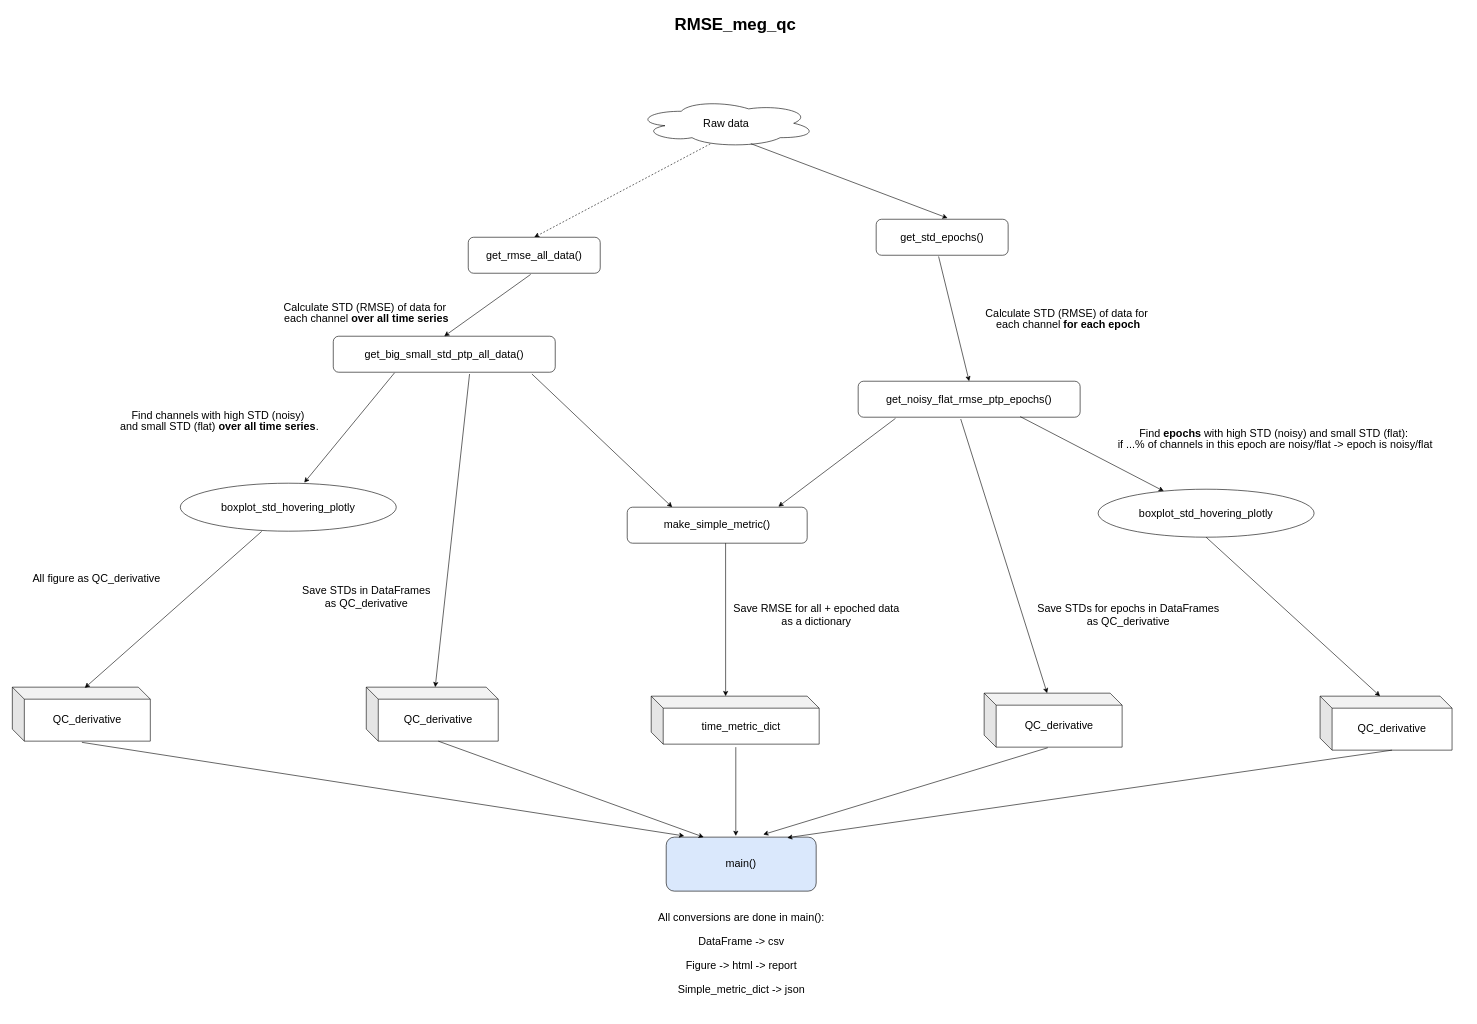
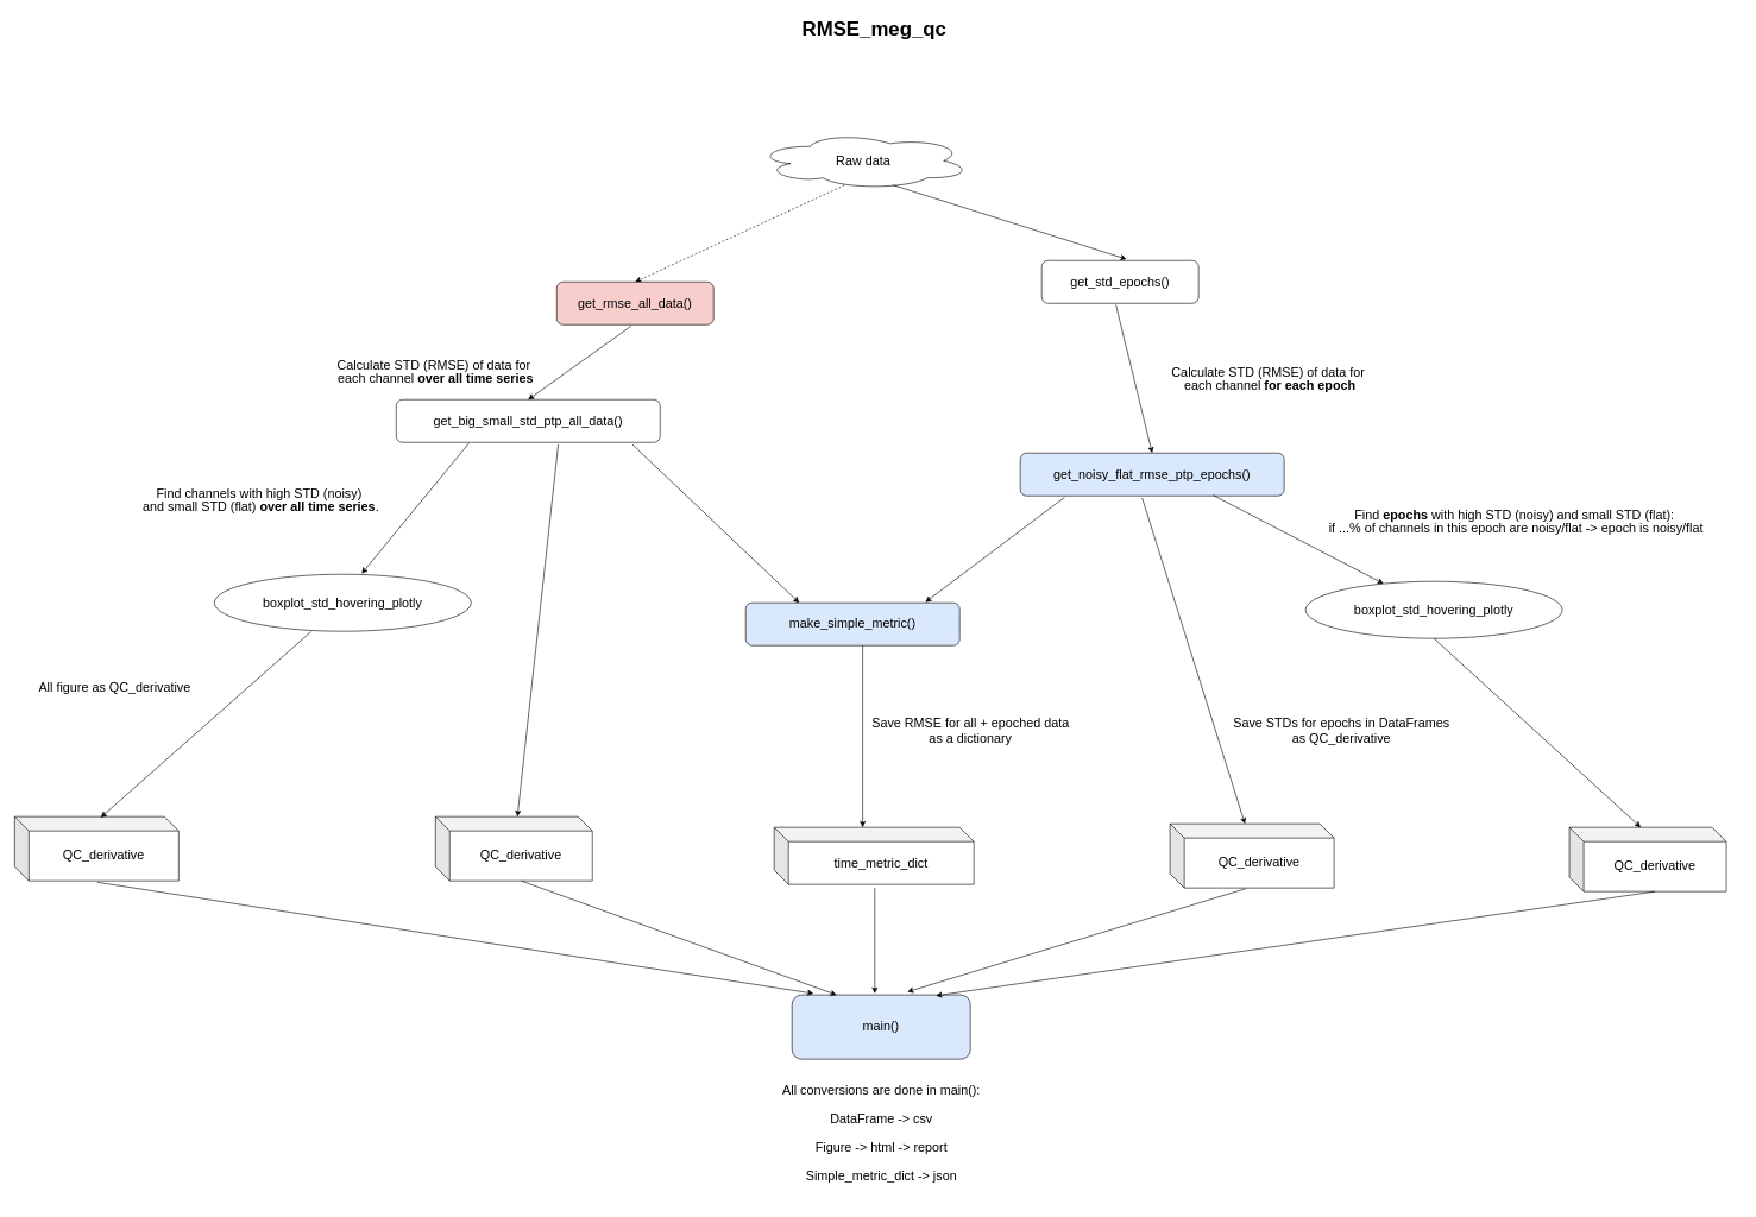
- <mxCell id="5" value="Raw data" style="ellipse;shape=cloud;whiteSpace=wrap;html=1;fontFamily=Helvetica;fontSize=18;" parent="1" vertex="1"><mxGeometry x="1060" y="165" width="300" height="80" as="geometry" /></mxCell>
+ <mxCell id="5" value="Raw data" style="ellipse;shape=cloud;whiteSpace=wrap;html=1;fontFamily=Helvetica;fontSize=18;" parent="1" vertex="1"><mxGeometry x="1060" y="185" width="300" height="80" as="geometry" /></mxCell>
- <mxCell id="6" value="&lt;div style=&quot;line-height: 18px; font-size: 18px;&quot;&gt;get_rmse_all_data()&lt;/div&gt;" style="rounded=1;whiteSpace=wrap;html=1;fontSize=18;fontFamily=Helvetica;" parent="1" vertex="1"><mxGeometry x="780" y="395" width="220" height="60" as="geometry" /></mxCell>
+ <mxCell id="6" value="&lt;div style=&quot;line-height: 18px; font-size: 18px;&quot;&gt;get_rmse_all_data()&lt;/div&gt;" style="rounded=1;whiteSpace=wrap;html=1;fontSize=18;fontFamily=Helvetica;fillColor=#f8cecc;" parent="1" vertex="1"><mxGeometry x="780" y="395" width="220" height="60" as="geometry" /></mxCell>
- <mxCell id="17" value="&lt;div style=&quot;line-height: 18px; font-size: 18px;&quot;&gt;&lt;div style=&quot;font-size: 18px; line-height: 18px;&quot;&gt;&lt;div style=&quot;line-height: 18px; font-size: 18px;&quot;&gt;get_noisy_flat_rmse_ptp_epochs()&lt;/div&gt;&lt;/div&gt;&lt;/div&gt;" style="rounded=1;whiteSpace=wrap;html=1;fontSize=18;fontFamily=Helvetica;" parent="1" vertex="1"><mxGeometry x="1430" y="635" width="370" height="60" as="geometry" /></mxCell>
+ <mxCell id="17" value="&lt;div style=&quot;line-height: 18px; font-size: 18px;&quot;&gt;&lt;div style=&quot;font-size: 18px; line-height: 18px;&quot;&gt;&lt;div style=&quot;line-height: 18px; font-size: 18px;&quot;&gt;get_noisy_flat_rmse_ptp_epochs()&lt;/div&gt;&lt;/div&gt;&lt;/div&gt;" style="rounded=1;whiteSpace=wrap;html=1;fontSize=18;fontFamily=Helvetica;fillColor=#dae8fc;" parent="1" vertex="1"><mxGeometry x="1430" y="635" width="370" height="60" as="geometry" /></mxCell>
- <mxCell id="42" value="make_simple_metric()" style="rounded=1;whiteSpace=wrap;html=1;fontFamily=Helvetica;fontSize=18;" parent="1" vertex="1"><mxGeometry x="1045" y="845" width="300" height="60" as="geometry" /></mxCell>
+ <mxCell id="42" value="make_simple_metric()" style="rounded=1;whiteSpace=wrap;html=1;fontFamily=Helvetica;fontSize=18;fillColor=#dae8fc;" parent="1" vertex="1"><mxGeometry x="1045" y="845" width="300" height="60" as="geometry" /></mxCell>
- <mxCell id="38" value="Save STDs in DataFrames &lt;br&gt;as QC_derivative&lt;br style=&quot;border-color: var(--border-color);&quot;&gt;" style="text;html=1;align=center;verticalAlign=middle;resizable=0;points=[];autosize=1;strokeColor=none;fillColor=none;fontSize=18;fontFamily=Helvetica;" parent="1" vertex="1"><mxGeometry x="490" y="965" width="240" height="60" as="geometry" /></mxCell>
